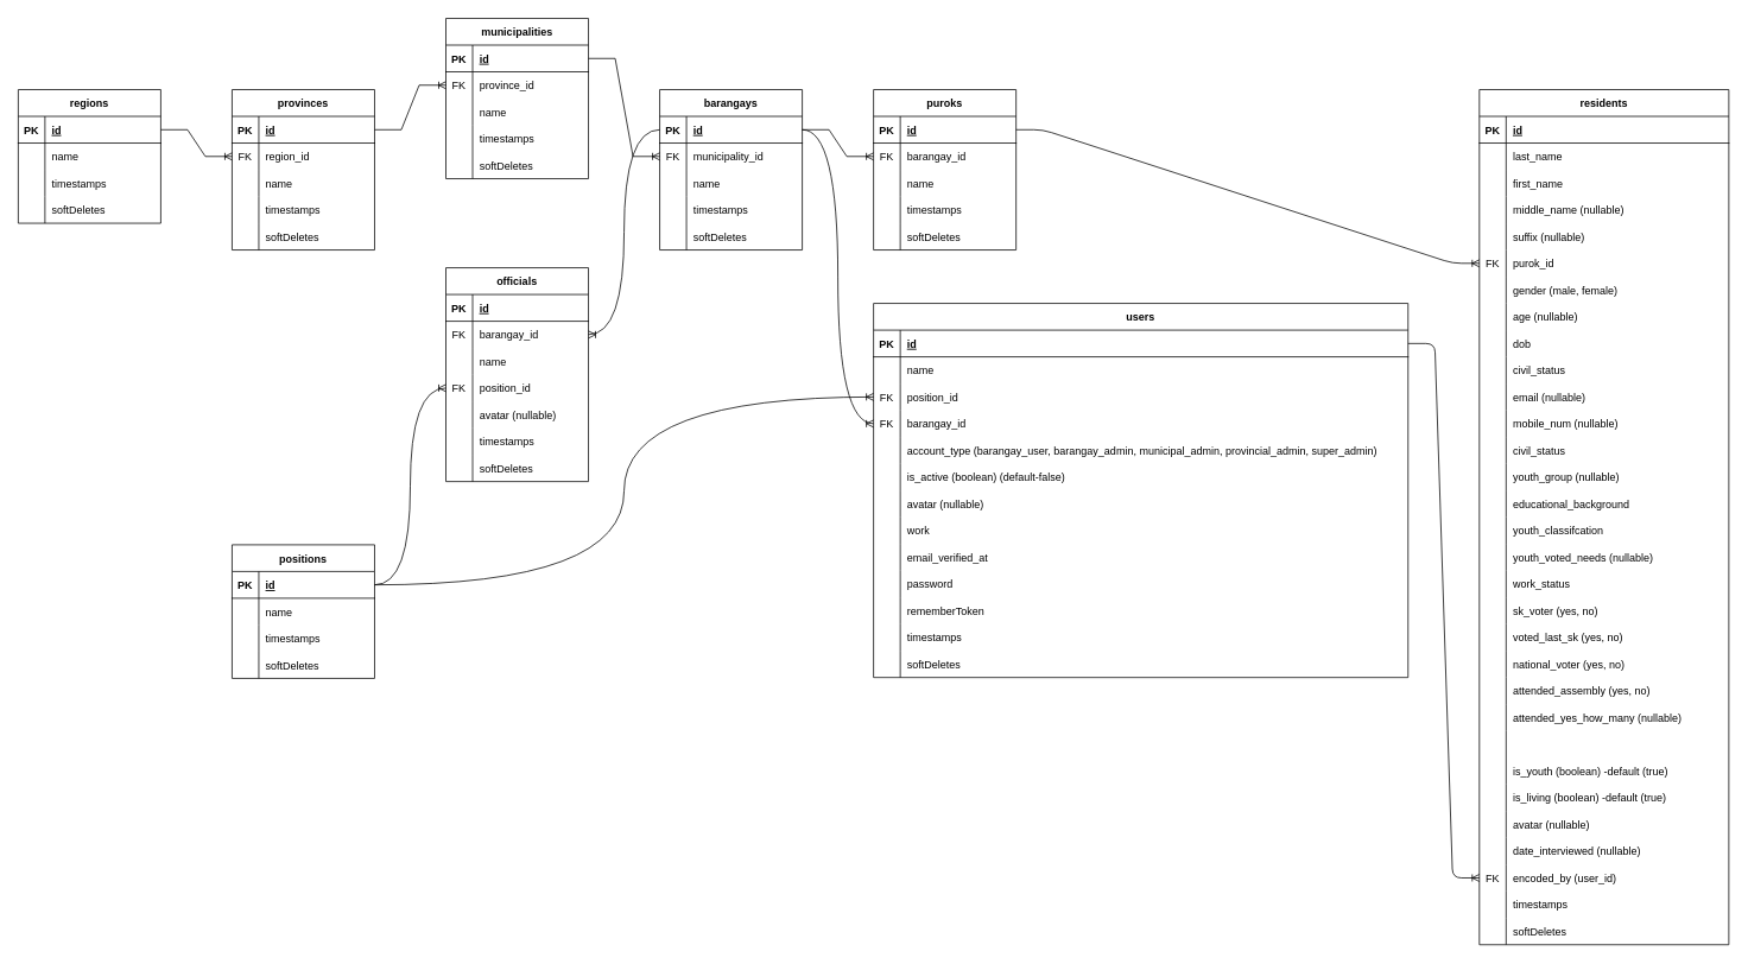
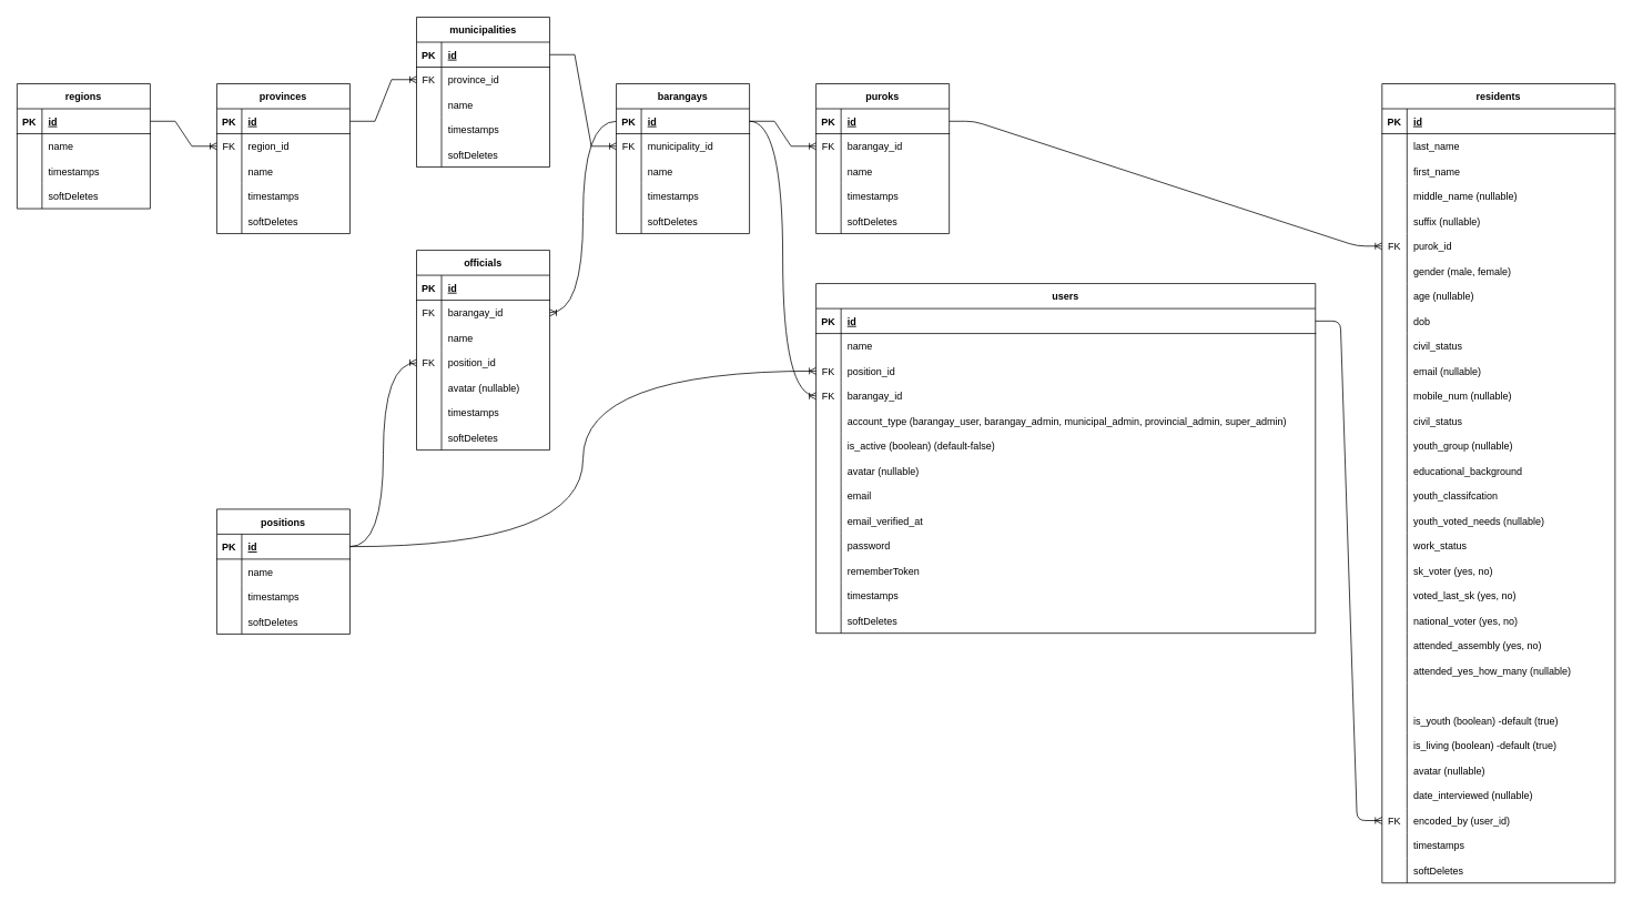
- <mxCell id="26" value="work" style="shape=partialRectangle;connectable=0;fillColor=none;top=0;left=0;bottom=0;right=0;align=left;spacingLeft=6;overflow=hidden;" parent="24" vertex="1"><mxGeometry x="30" width="570" height="30" as="geometry"><mxRectangle width="570" height="30" as="alternateBounds" /></mxGeometry></mxCell>
+ <mxCell id="26" value="email" style="shape=partialRectangle;connectable=0;fillColor=none;top=0;left=0;bottom=0;right=0;align=left;spacingLeft=6;overflow=hidden;" parent="24" vertex="1"><mxGeometry x="30" width="570" height="30" as="geometry"><mxRectangle width="570" height="30" as="alternateBounds" /></mxGeometry></mxCell>
